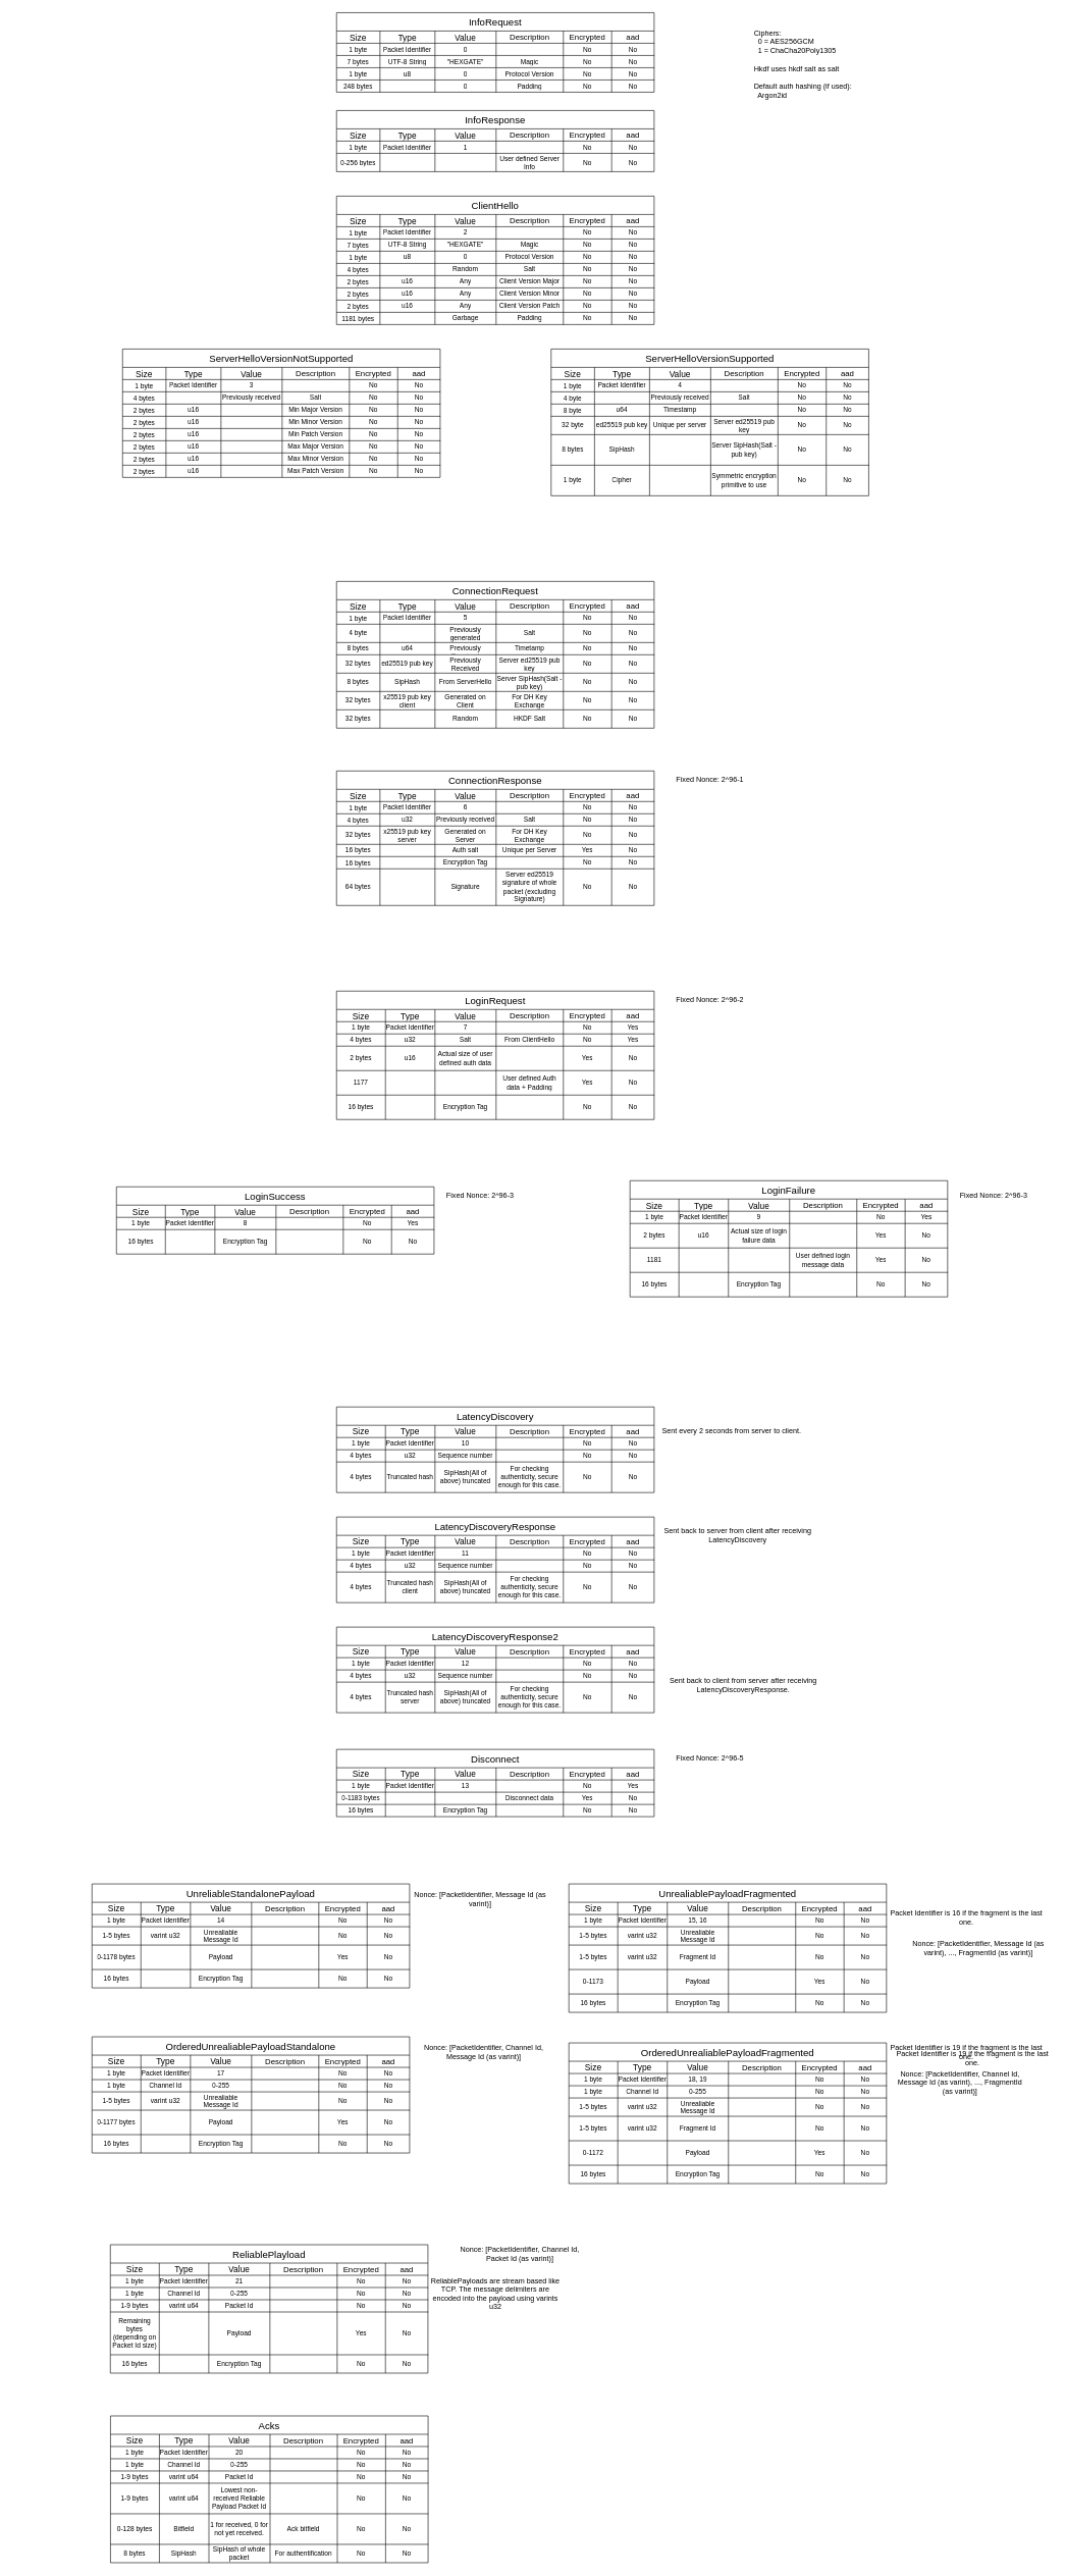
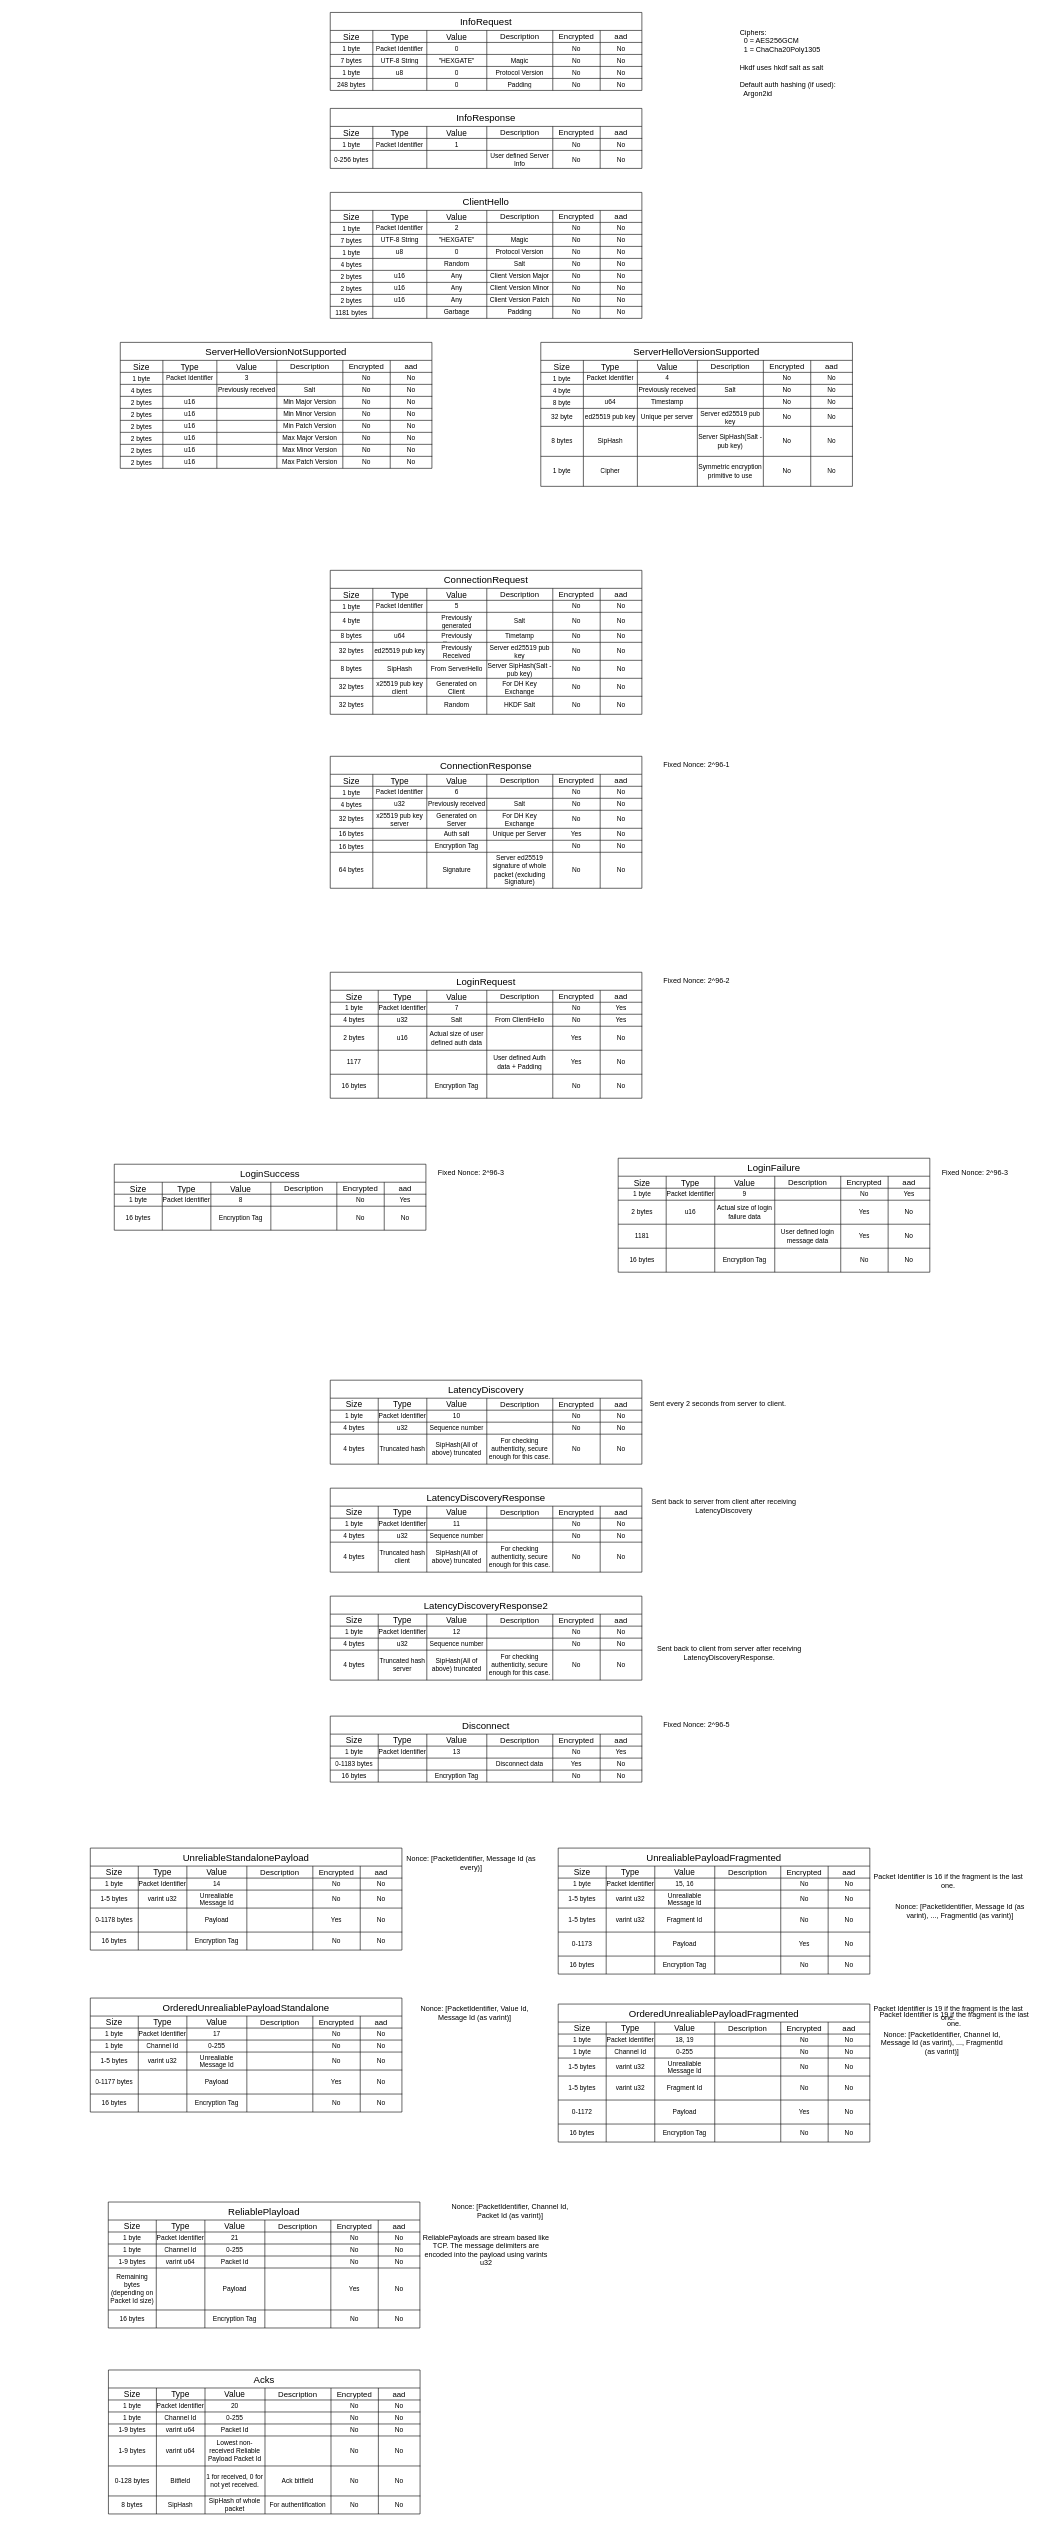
- <mxCell id="744" value="Nonce: [PacketIdentifier, Message Id (as varint)]" style="text;html=1;align=center;verticalAlign=middle;whiteSpace=wrap;rounded=0;" parent="1" vertex="1"><mxGeometry x="674.5" y="3090" width="220" height="30" as="geometry" /></mxCell>
+ <mxCell id="744" value="Nonce: [PacketIdentifier, Message Id (as every)]" style="text;html=1;align=center;verticalAlign=middle;whiteSpace=wrap;rounded=0;" parent="1" vertex="1"><mxGeometry x="674.5" y="3090" width="220" height="30" as="geometry" /></mxCell>
- <mxCell id="746" value="Nonce: [PacketIdentifier, Channel Id, Message Id (as varint)]" style="text;html=1;align=center;verticalAlign=middle;whiteSpace=wrap;rounded=0;" parent="1" vertex="1"><mxGeometry x="681" y="3340" width="220" height="30" as="geometry" /></mxCell>
+ <mxCell id="746" value="Nonce: [PacketIdentifier, Value Id, Message Id (as varint)]" style="text;html=1;align=center;verticalAlign=middle;whiteSpace=wrap;rounded=0;" parent="1" vertex="1"><mxGeometry x="681" y="3340" width="220" height="30" as="geometry" /></mxCell>
